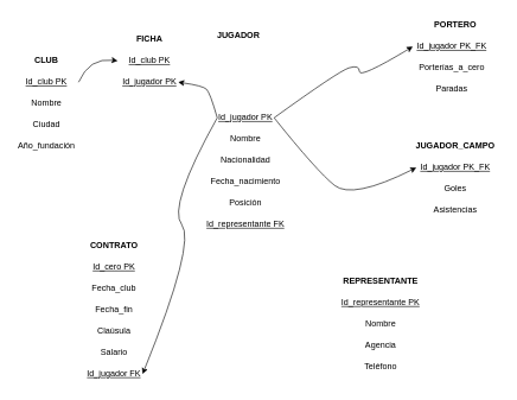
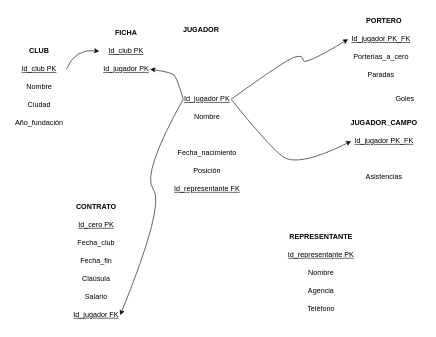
- <mxCell id="9" value="Nacionalidad" style="text;html=1;align=center;verticalAlign=middle;whiteSpace=wrap;rounded=0;" vertex="1" parent="1"><mxGeometry x="315" y="210" width="60" height="30" as="geometry" /></mxCell>
- <mxCell id="32" value="Goles" style="text;html=1;align=center;verticalAlign=middle;whiteSpace=wrap;rounded=0;" vertex="1" parent="1"><mxGeometry x="610" y="250" width="60" height="30" as="geometry" /></mxCell>
+ <mxCell id="32" value="Goles" style="text;html=1;align=center;verticalAlign=middle;whiteSpace=wrap;rounded=0;" vertex="1" parent="1"><mxGeometry x="645" y="150" width="60" height="30" as="geometry" /></mxCell>
